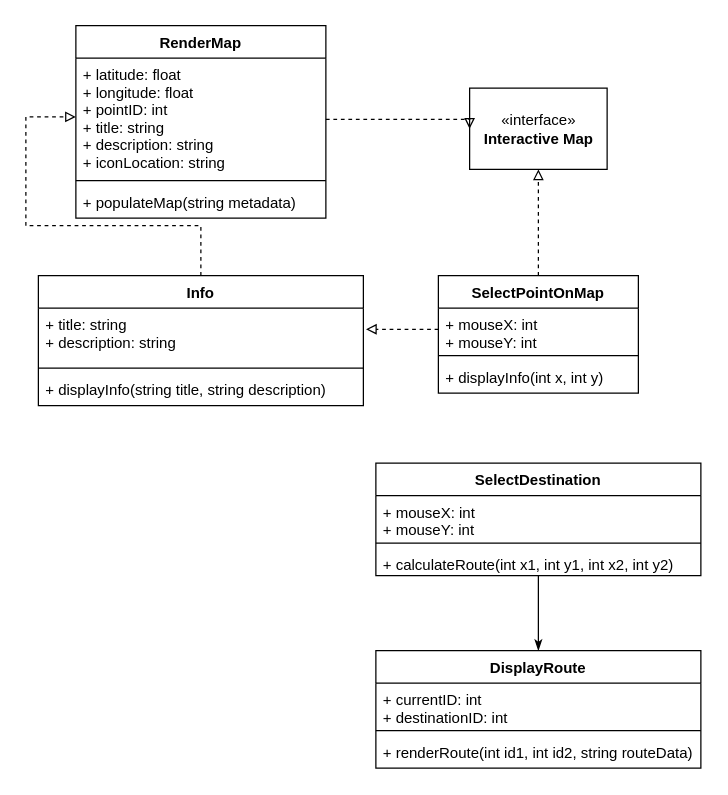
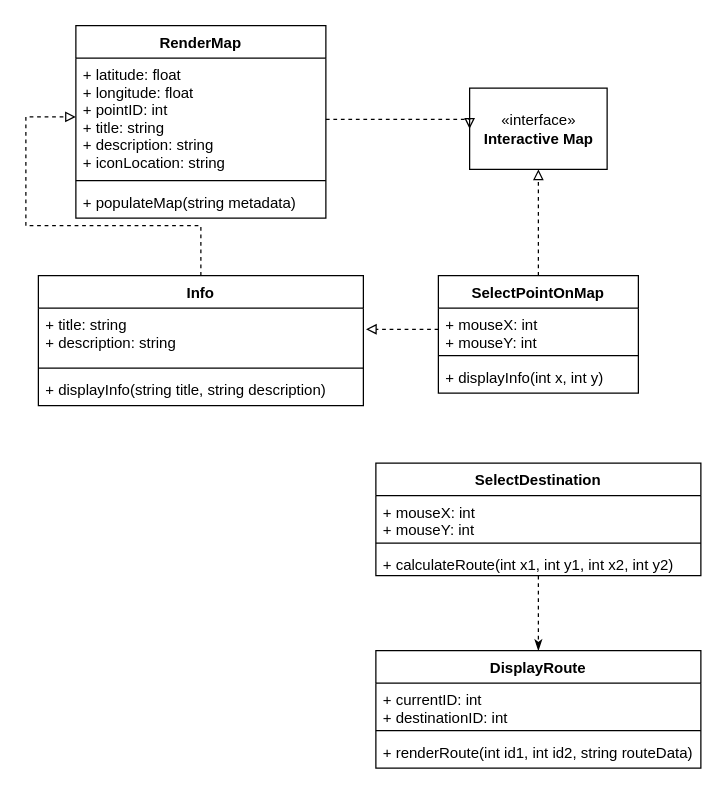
- <mxCell id="19" style="edgeStyle=orthogonalEdgeStyle;rounded=0;orthogonalLoop=1;jettySize=auto;html=1;entryX=0.5;entryY=0;entryDx=0;entryDy=0;endArrow=classicThin;endFill=1;" edge="1" parent="1" source="20" target="24"><mxGeometry relative="1" as="geometry" /></mxCell>
+ <mxCell id="19" style="edgeStyle=orthogonalEdgeStyle;rounded=0;orthogonalLoop=1;jettySize=auto;html=1;entryX=0.5;entryY=0;entryDx=0;entryDy=0;endArrow=classicThin;endFill=1;dashed=1;" edge="1" parent="1" source="20" target="24"><mxGeometry relative="1" as="geometry" /></mxCell>
